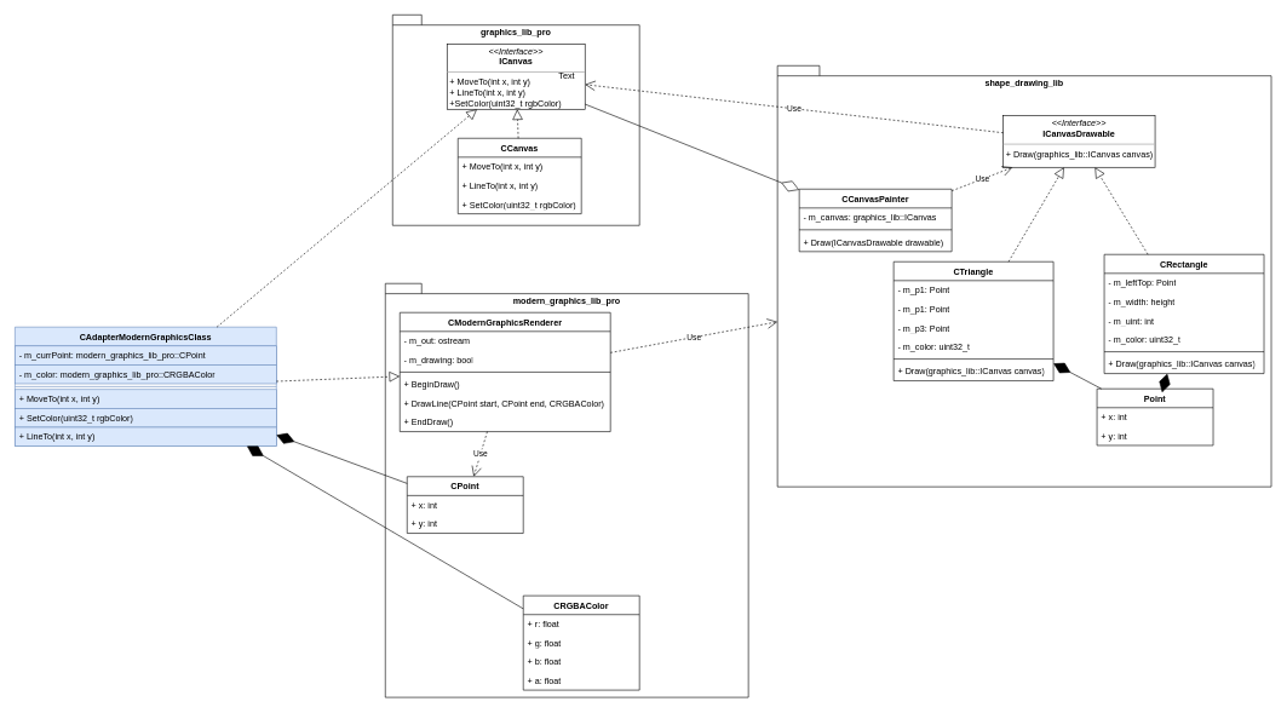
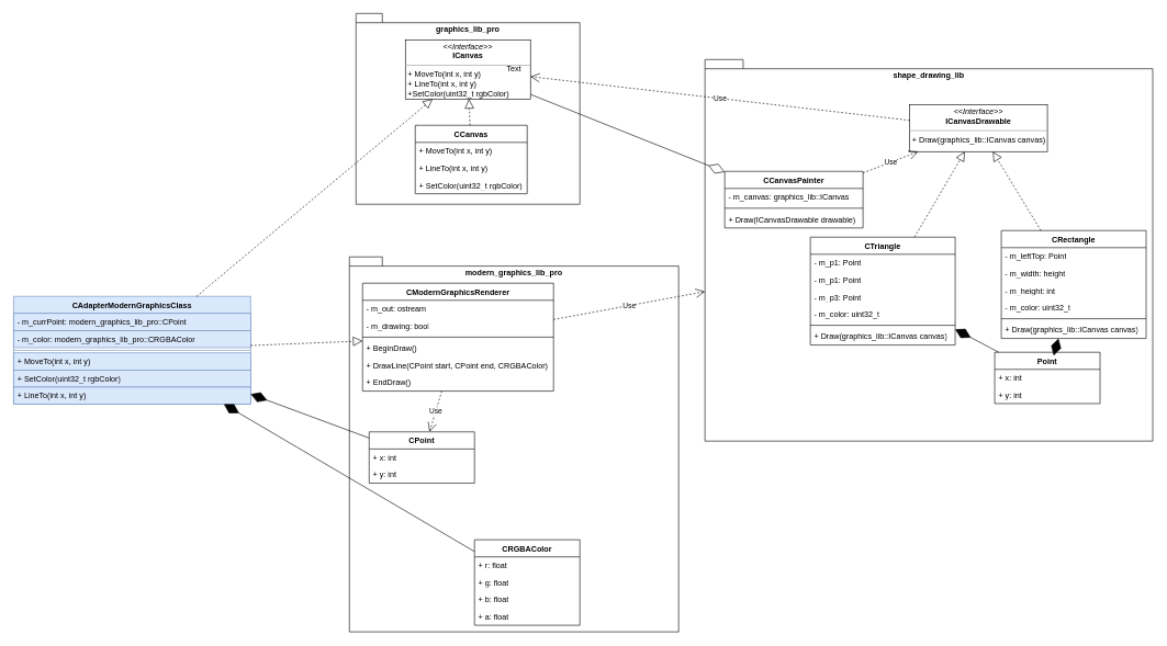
- <mxCell id="35" value="- m_uint: int" style="text;strokeColor=none;fillColor=none;align=left;verticalAlign=top;spacingLeft=4;spacingRight=4;overflow=hidden;rotatable=0;points=[[0,0.5],[1,0.5]];portConstraint=eastwest;whiteSpace=wrap;html=1;" parent="32" vertex="1"><mxGeometry y="78" width="220" height="26" as="geometry" /></mxCell>
+ <mxCell id="35" value="- m_height: int" style="text;strokeColor=none;fillColor=none;align=left;verticalAlign=top;spacingLeft=4;spacingRight=4;overflow=hidden;rotatable=0;points=[[0,0.5],[1,0.5]];portConstraint=eastwest;whiteSpace=wrap;html=1;" parent="32" vertex="1"><mxGeometry y="78" width="220" height="26" as="geometry" /></mxCell>
